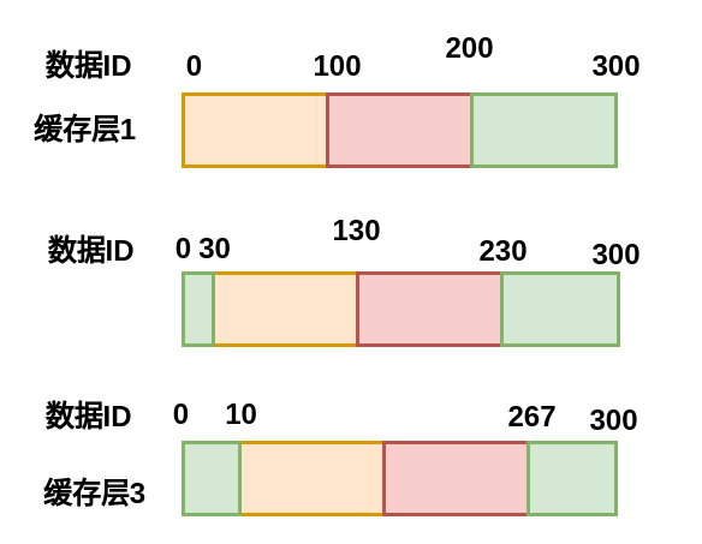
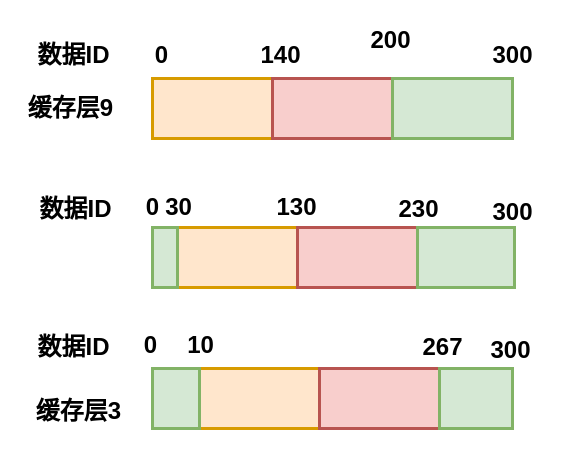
- <mxCell id="6" value="100" style="text;strokeColor=none;fillColor=none;html=1;fontSize=24;fontStyle=1;verticalAlign=middle;align=center;" vertex="1" parent="1"><mxGeometry x="230" y="35" width="100" height="40" as="geometry" /></mxCell>
+ <mxCell id="6" value="140" style="text;strokeColor=none;fillColor=none;html=1;fontSize=24;fontStyle=1;verticalAlign=middle;align=center;" vertex="1" parent="1"><mxGeometry x="230" y="35" width="100" height="40" as="geometry" /></mxCell>
- <mxCell id="10" value="缓存层1" style="text;strokeColor=none;fillColor=none;html=1;fontSize=24;fontStyle=1;verticalAlign=middle;align=center;" vertex="1" parent="1"><mxGeometry x="20" y="88" width="100" height="40" as="geometry" /></mxCell>
+ <mxCell id="10" value="缓存层9" style="text;strokeColor=none;fillColor=none;html=1;fontSize=24;fontStyle=1;verticalAlign=middle;align=center;" vertex="1" parent="1"><mxGeometry x="20" y="88" width="100" height="40" as="geometry" /></mxCell>
- <mxCell id="18" value="130" style="text;strokeColor=none;fillColor=none;html=1;fontSize=24;fontStyle=1;verticalAlign=middle;align=center;" vertex="1" parent="1"><mxGeometry x="246" y="172" width="100" height="40" as="geometry" /></mxCell>
+ <mxCell id="18" value="130" style="text;strokeColor=none;fillColor=none;html=1;fontSize=24;fontStyle=1;verticalAlign=middle;align=center;" vertex="1" parent="1"><mxGeometry x="246" y="187" width="100" height="40" as="geometry" /></mxCell>
